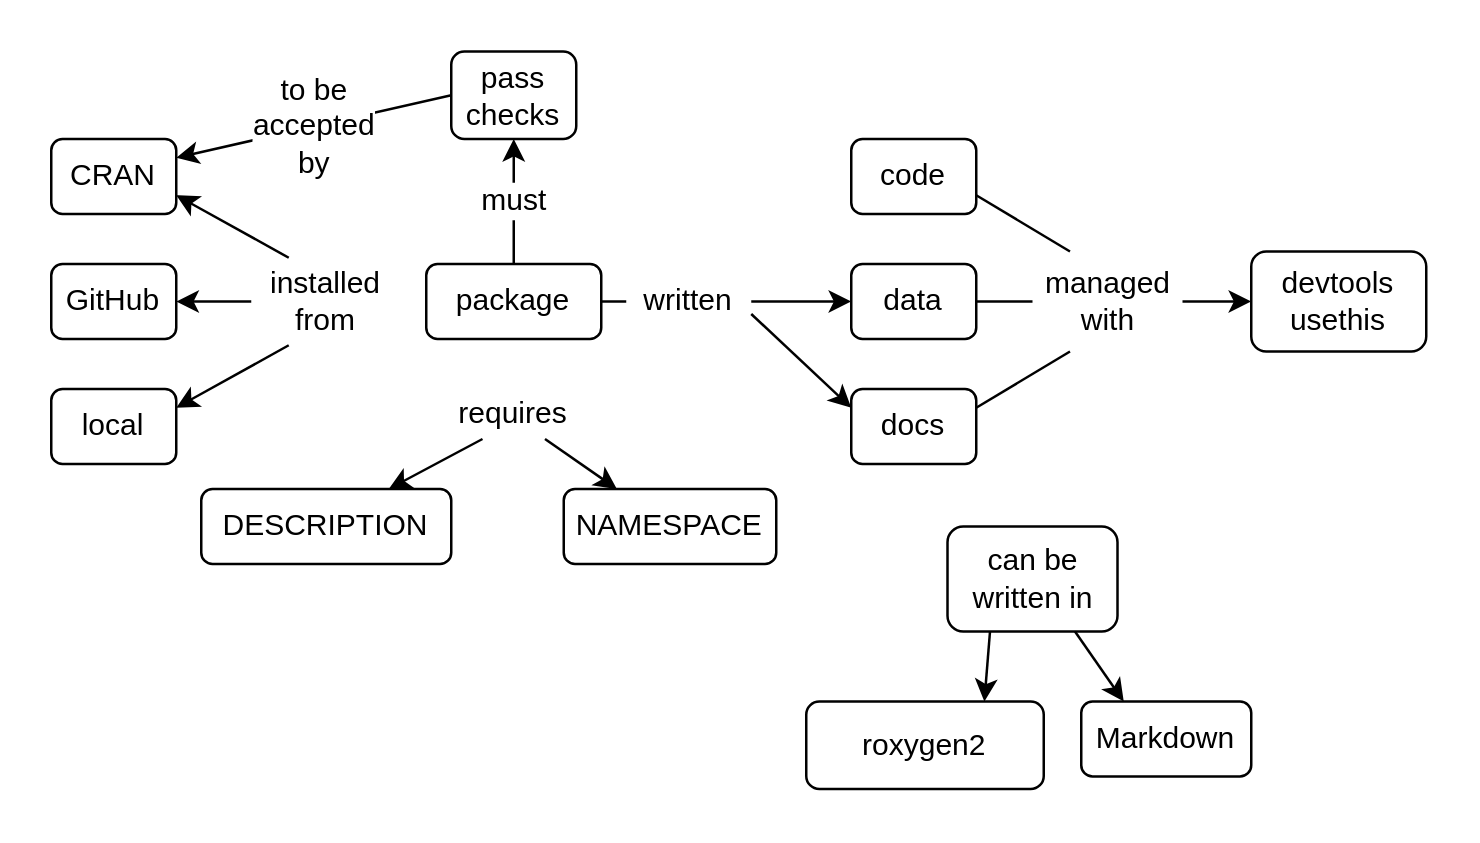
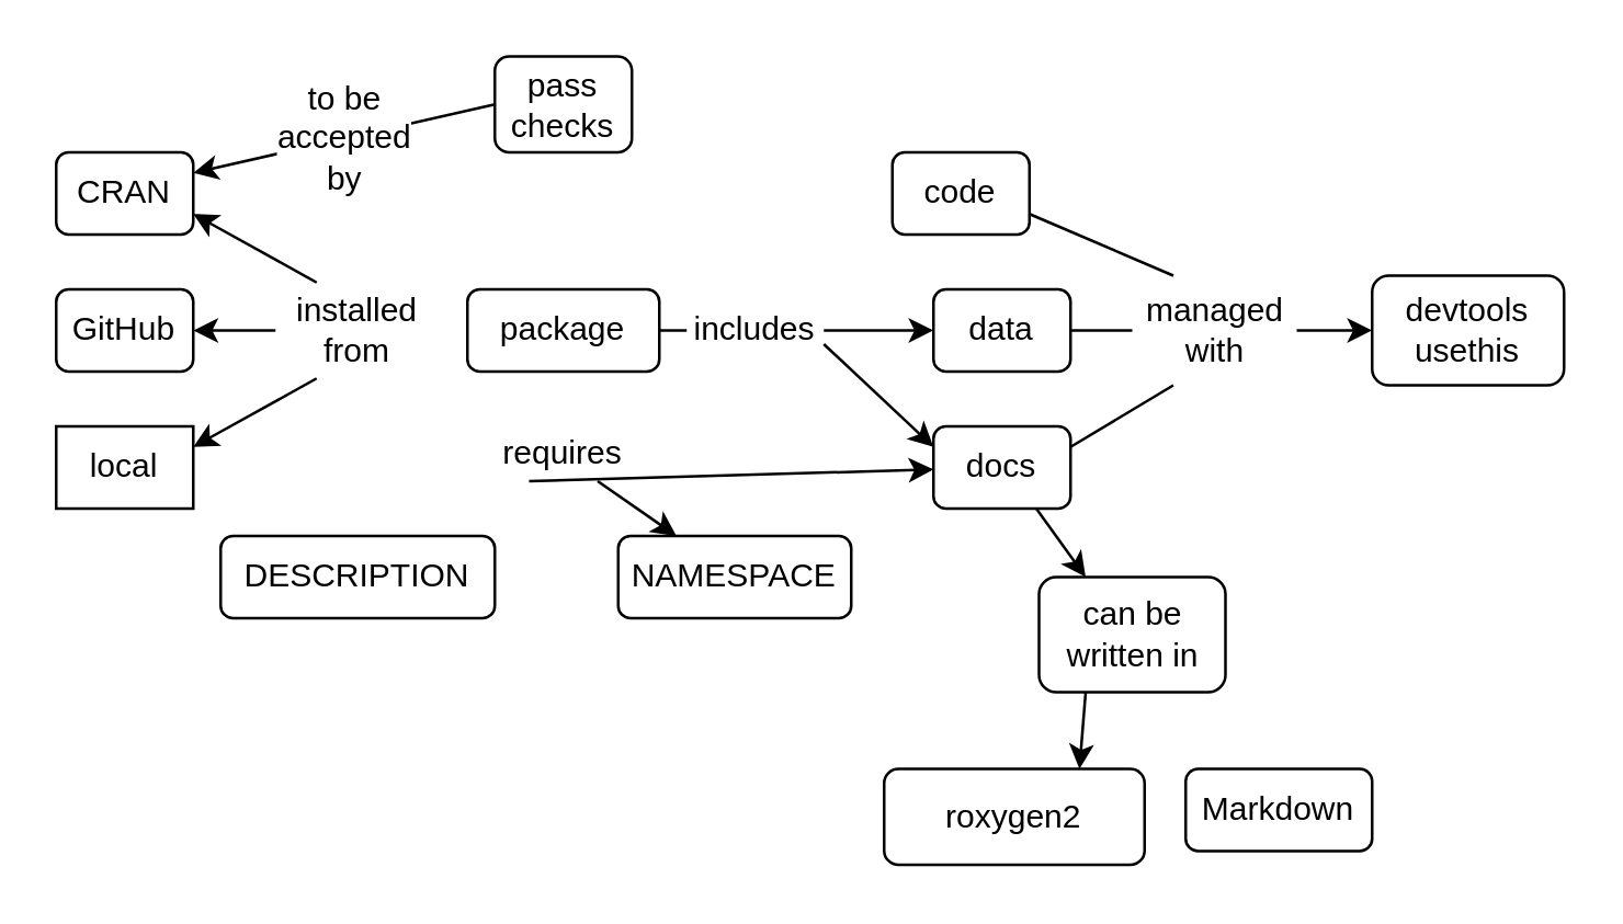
- <mxCell id="3" value="code" style="rounded=1;whiteSpace=wrap;html=1;fillColor=none;fontSize=12;" vertex="1" parent="1"><mxGeometry x="340" y="55" width="50" height="30" as="geometry" /></mxCell>
+ <mxCell id="3" value="code" style="rounded=1;whiteSpace=wrap;html=1;fillColor=none;fontSize=12;" vertex="1" parent="1"><mxGeometry x="325" y="55" width="50" height="30" as="geometry" /></mxCell>
- <mxCell id="29" value="must" style="endArrow=classic;html=1;exitX=0.5;exitY=0;exitDx=0;exitDy=0;entryX=0.5;entryY=1;entryDx=0;entryDy=0;fontSize=12;" edge="1" parent="1" source="2" target="28"><mxGeometry width="50" height="50" relative="1" as="geometry"><mxPoint x="20" y="300" as="sourcePoint" /><mxPoint x="70" y="250" as="targetPoint" /></mxGeometry></mxCell>
- <mxCell id="6" value="written" style="text;html=1;strokeColor=none;fillColor=none;align=center;verticalAlign=middle;whiteSpace=wrap;rounded=0;fontSize=12;" vertex="1" parent="1"><mxGeometry x="250" y="110" width="50" height="20" as="geometry" /></mxCell>
+ <mxCell id="6" value="includes" style="text;html=1;strokeColor=none;fillColor=none;align=center;verticalAlign=middle;whiteSpace=wrap;rounded=0;fontSize=12;" vertex="1" parent="1"><mxGeometry x="250" y="110" width="50" height="20" as="geometry" /></mxCell>
- <mxCell id="10" value="local" style="rounded=1;whiteSpace=wrap;html=1;fillColor=none;fontSize=12;" vertex="1" parent="1"><mxGeometry x="20" y="155" width="50" height="30" as="geometry" /></mxCell>
+ <mxCell id="10" value="local" style="whiteSpace=wrap;html=1;fillColor=none;fontSize=12;rounded=0;" vertex="1" parent="1"><mxGeometry x="20" y="155" width="50" height="30" as="geometry" /></mxCell>
- <mxCell id="26" value="" style="endArrow=classic;html=1;exitX=0.25;exitY=1;exitDx=0;exitDy=0;entryX=0.75;entryY=0;entryDx=0;entryDy=0;fontSize=12;" edge="1" parent="1" source="23" target="24"><mxGeometry width="50" height="50" relative="1" as="geometry"><mxPoint x="20" y="295" as="sourcePoint" /><mxPoint x="140" y="165" as="targetPoint" /></mxGeometry></mxCell>
+ <mxCell id="26" value="" style="endArrow=classic;html=1;exitX=0.25;exitY=1;exitDx=0;exitDy=0;fontSize=12;" edge="1" parent="1" source="23" target="5"><mxGeometry width="50" height="50" relative="1" as="geometry"><mxPoint x="20" y="295" as="sourcePoint" /><mxPoint x="140" y="165" as="targetPoint" /></mxGeometry></mxCell>
+ <mxCell id="32" value="" style="endArrow=classic;html=1;fontSize=12;entryX=0.25;entryY=0;entryDx=0;entryDy=0;exitX=0.75;exitY=1;exitDx=0;exitDy=0;" edge="1" parent="1" source="5" target="31"><mxGeometry width="50" height="50" relative="1" as="geometry"><mxPoint x="20" y="310" as="sourcePoint" /><mxPoint x="70" y="260" as="targetPoint" /></mxGeometry></mxCell>
- <mxCell id="36" value="" style="endArrow=classic;html=1;fontSize=12;entryX=0.25;entryY=0;entryDx=0;entryDy=0;exitX=0.75;exitY=1;exitDx=0;exitDy=0;" edge="1" parent="1" source="31" target="34"><mxGeometry width="50" height="50" relative="1" as="geometry"><mxPoint x="406" y="262" as="sourcePoint" /><mxPoint x="392" y="290" as="targetPoint" /></mxGeometry></mxCell>
